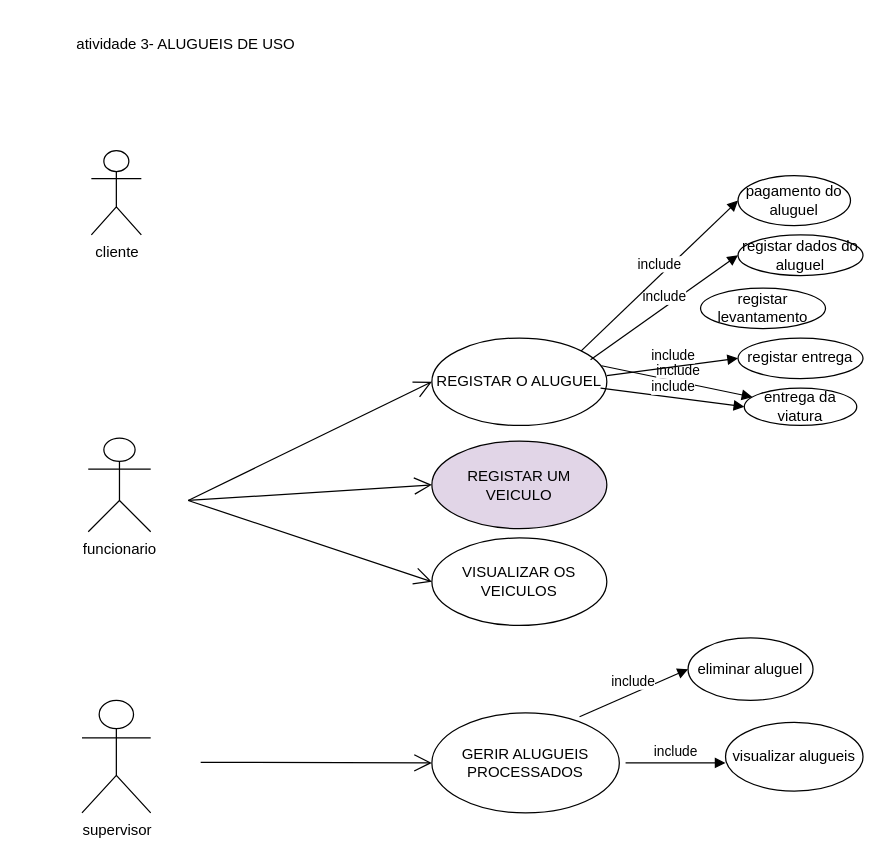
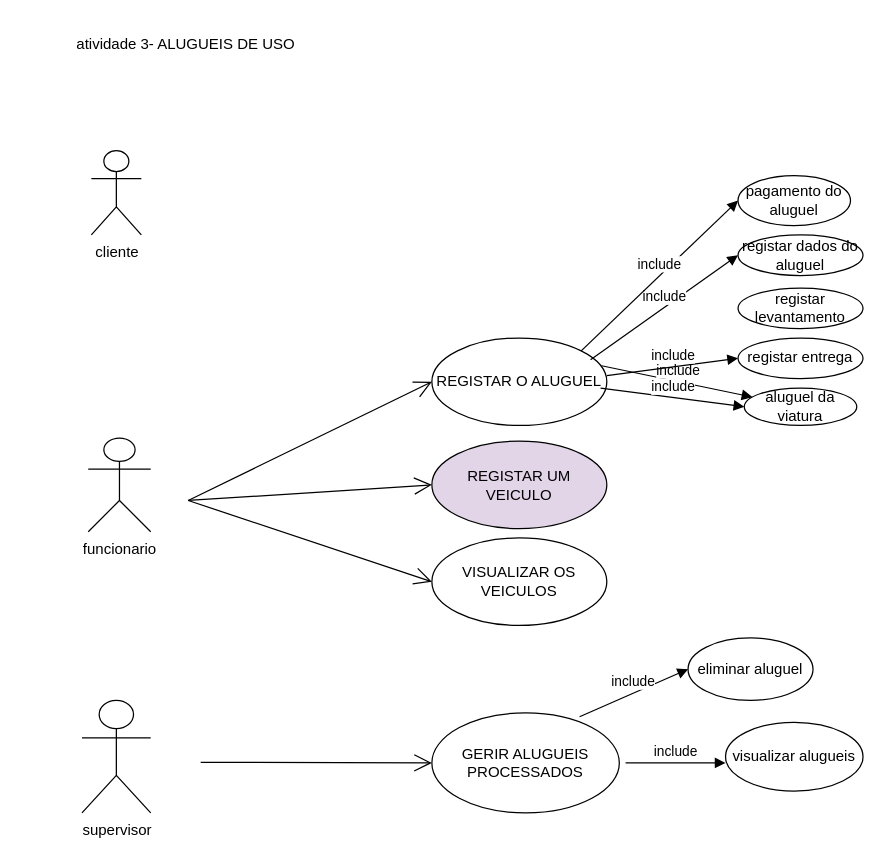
- <mxCell id="16" value="registar levantamento" style="ellipse;whiteSpace=wrap;html=1;" vertex="1" parent="1"><mxGeometry x="560" y="230" width="100" height="32.5" as="geometry" /></mxCell>
+ <mxCell id="16" value="registar levantamento" style="ellipse;whiteSpace=wrap;html=1;" vertex="1" parent="1"><mxGeometry x="590" y="230" width="100" height="32.5" as="geometry" /></mxCell>
- <mxCell id="26" value="entrega da viatura" style="ellipse;whiteSpace=wrap;html=1;" vertex="1" parent="1"><mxGeometry x="595" y="310" width="90" height="30" as="geometry" /></mxCell>
+ <mxCell id="26" value="aluguel da viatura" style="ellipse;whiteSpace=wrap;html=1;" vertex="1" parent="1"><mxGeometry x="595" y="310" width="90" height="30" as="geometry" /></mxCell>
